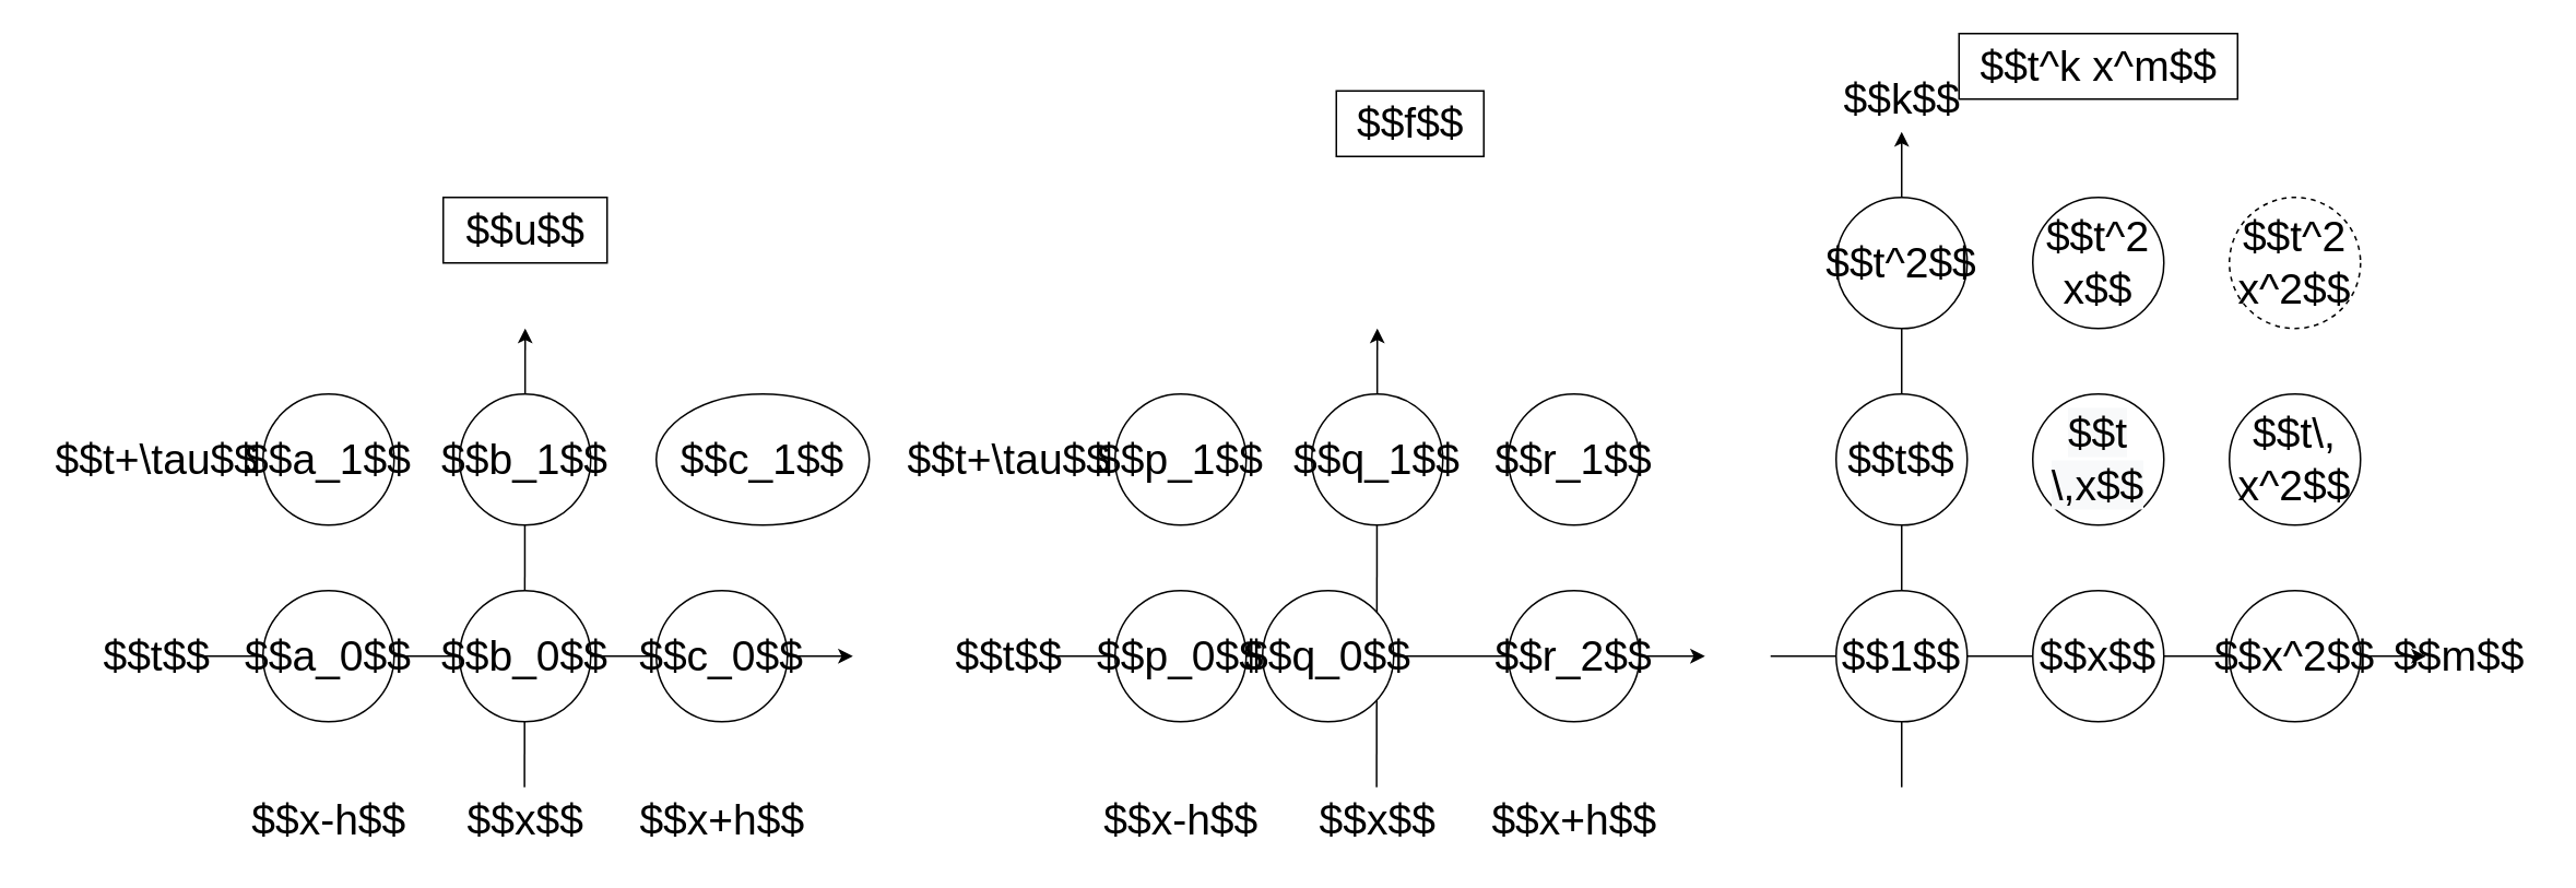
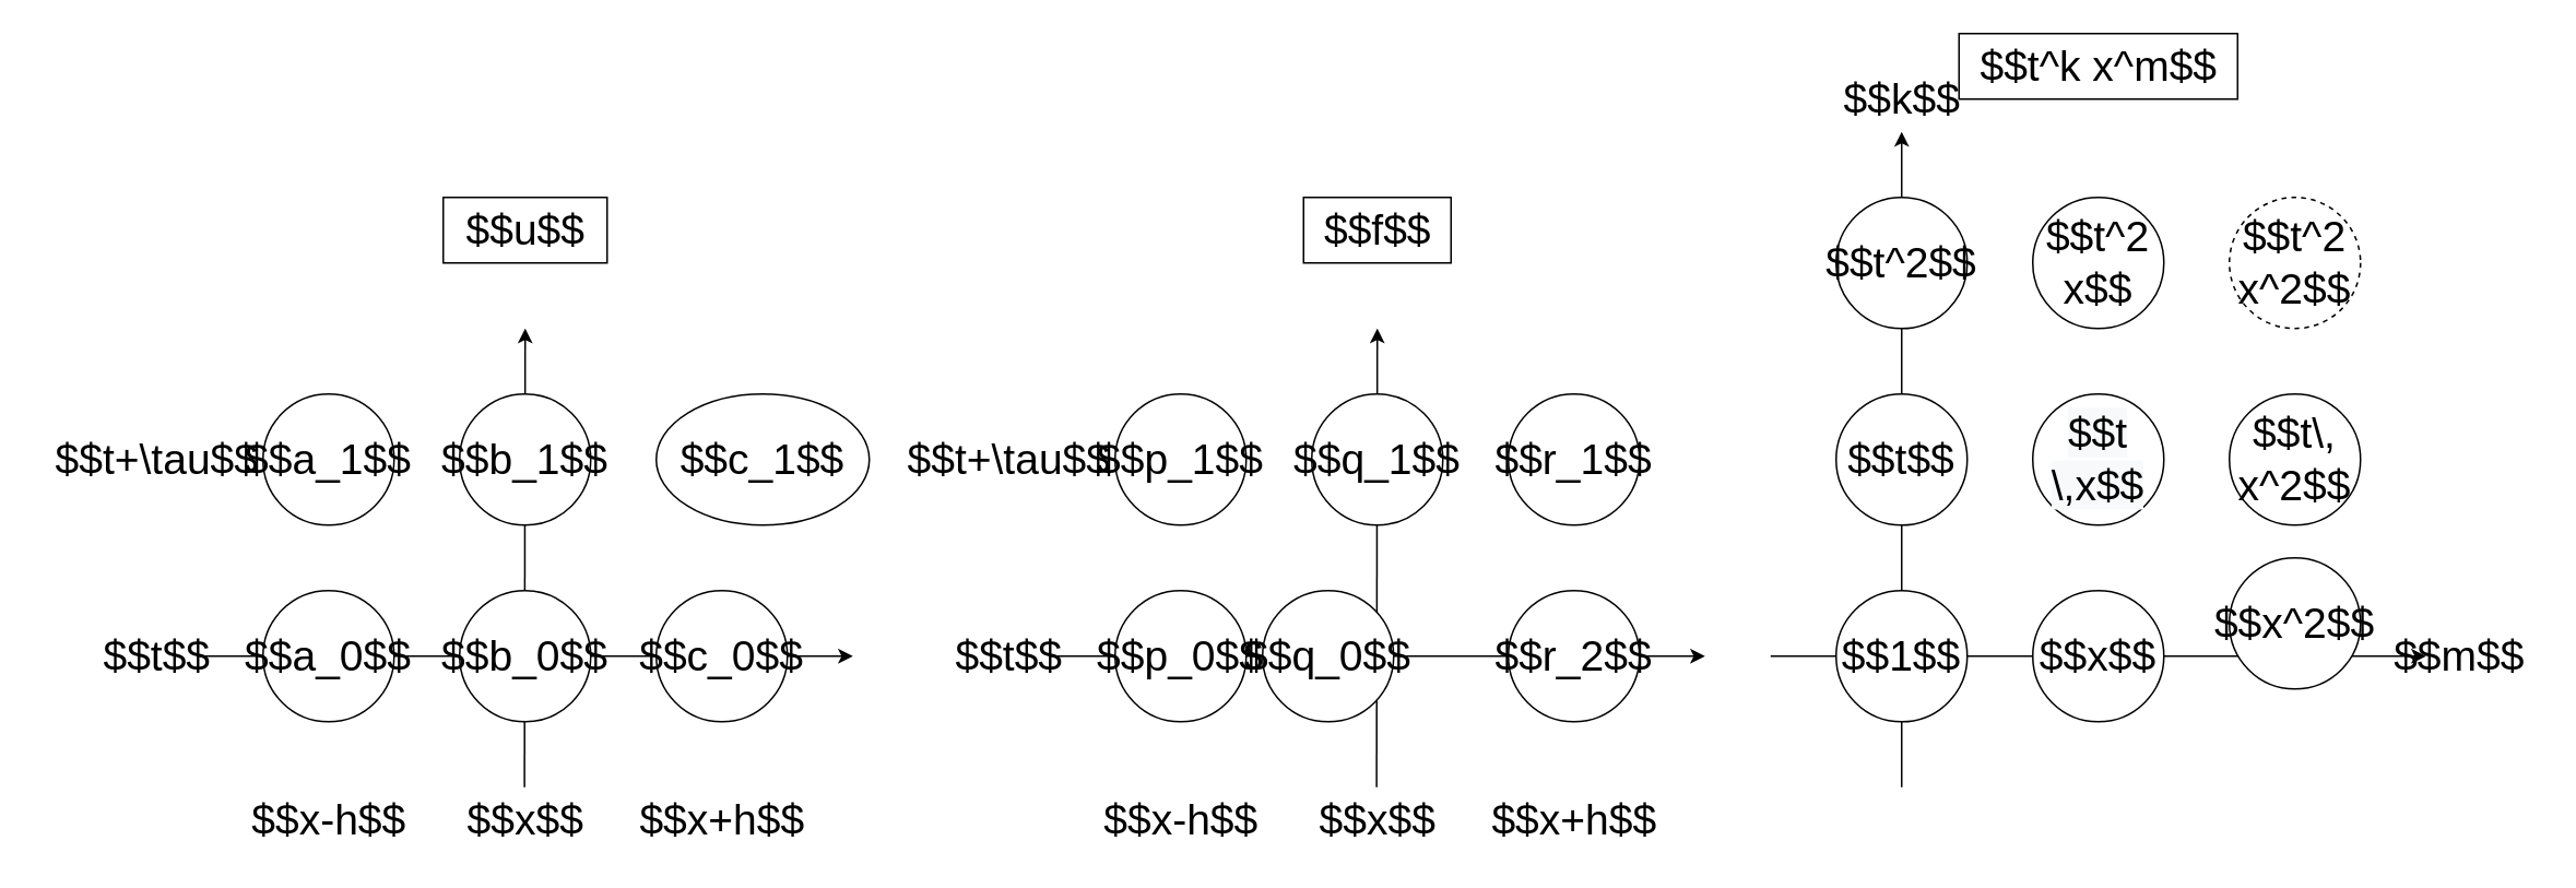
- <mxCell id="40" value="$$f$$" style="text;html=1;align=center;verticalAlign=middle;resizable=0;points=[];autosize=1;strokeColor=default;fillColor=none;fontSize=26;" vertex="1" parent="1"><mxGeometry x="815" y="55" width="90" height="40" as="geometry" /></mxCell>
+ <mxCell id="40" value="$$f$$" style="text;html=1;align=center;verticalAlign=middle;resizable=0;points=[];autosize=1;strokeColor=default;fillColor=none;fontSize=26;" vertex="1" parent="1"><mxGeometry x="795" y="120" width="90" height="40" as="geometry" /></mxCell>
- <mxCell id="6" value="&lt;span&gt;$$x^2$$&lt;/span&gt;" style="ellipse;whiteSpace=wrap;html=1;aspect=fixed;fontSize=26;" parent="1" vertex="1"><mxGeometry x="1360" y="360" width="80" height="80" as="geometry" /></mxCell>
+ <mxCell id="6" value="&lt;span&gt;$$x^2$$&lt;/span&gt;" style="ellipse;whiteSpace=wrap;html=1;aspect=fixed;fontSize=26;" parent="1" vertex="1"><mxGeometry x="1360" y="340" width="80" height="80" as="geometry" /></mxCell>
